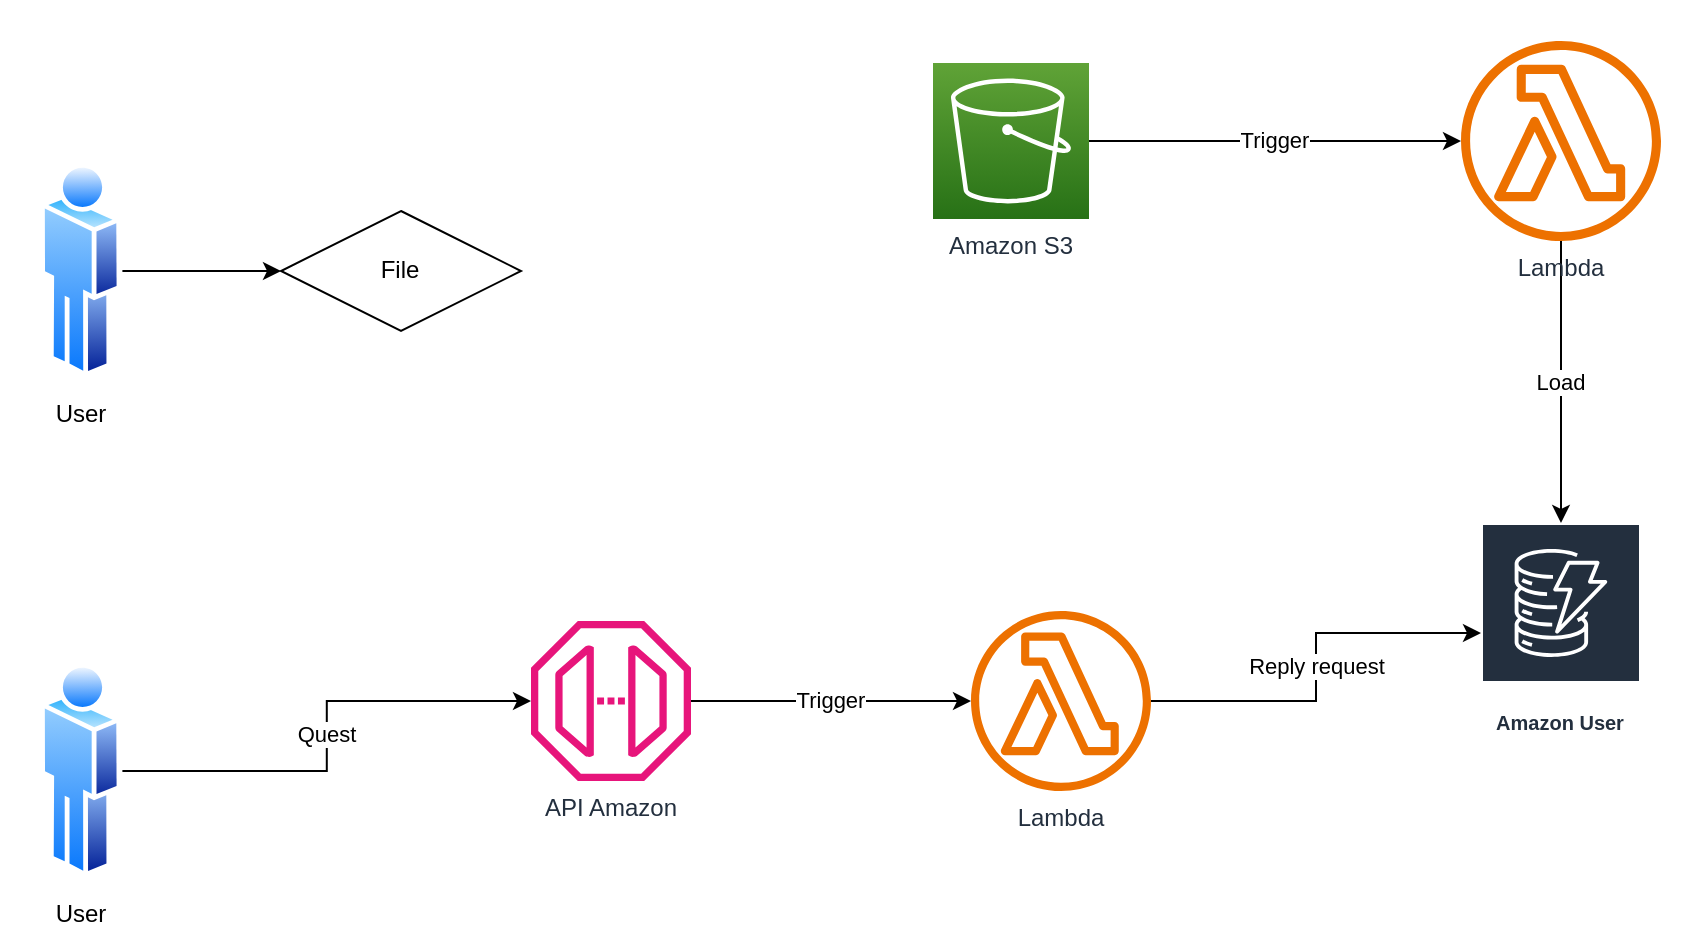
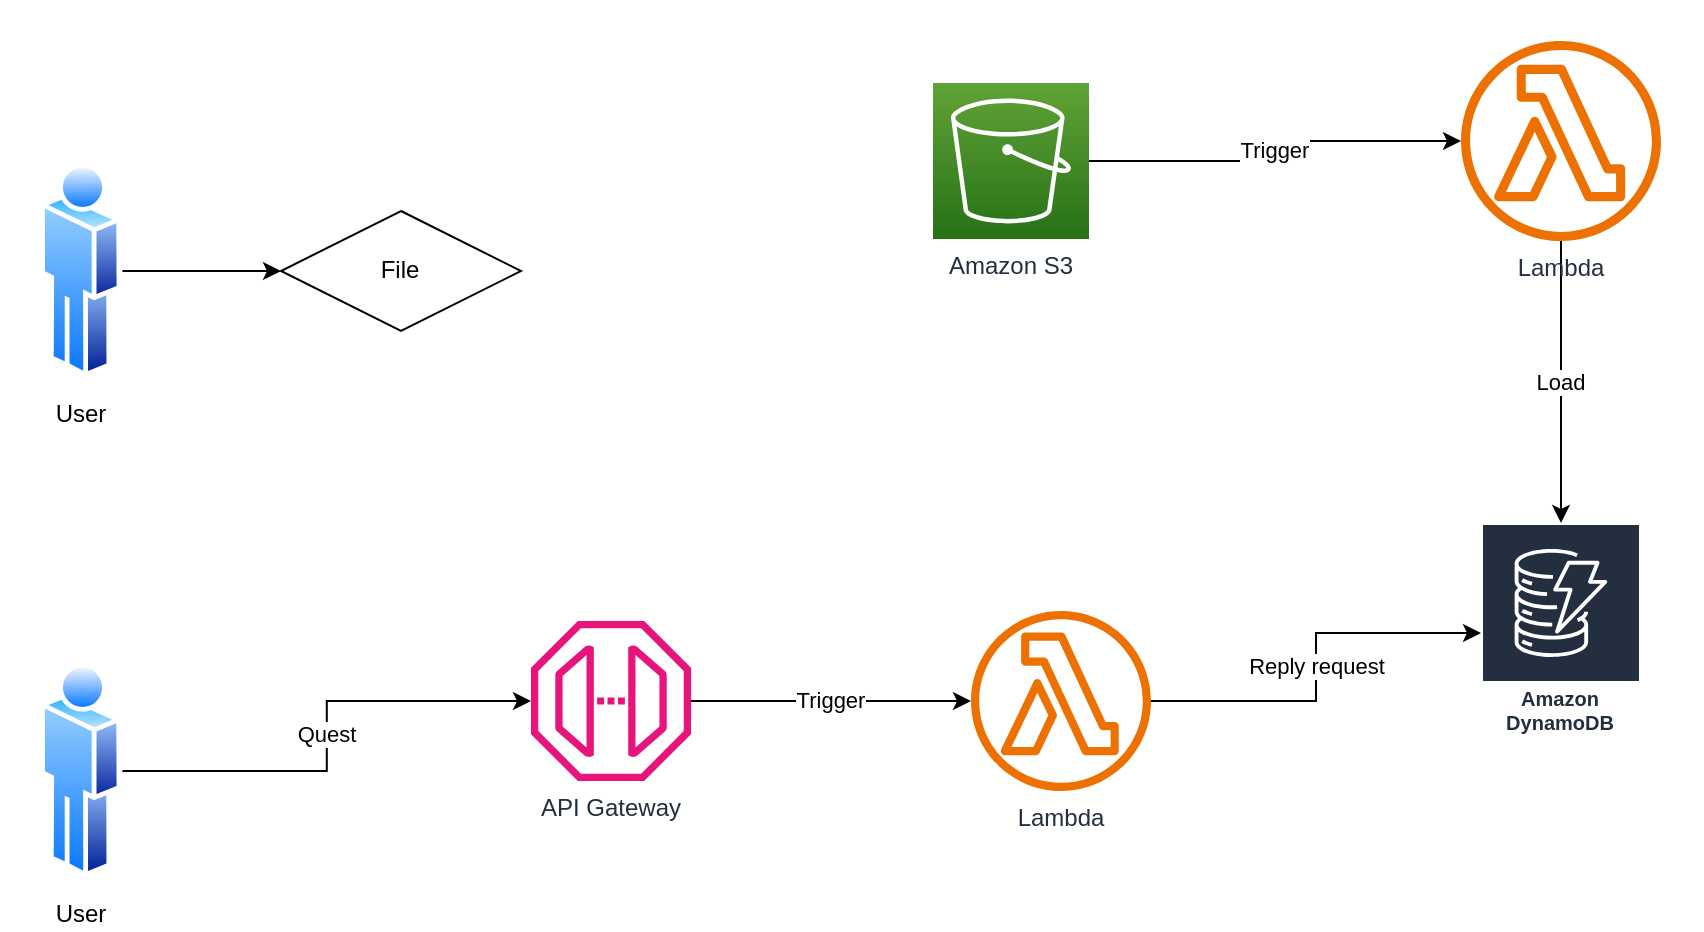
- <mxCell id="3" value="Amazon S3" style="outlineConnect=0;fontColor=#232F3E;gradientColor=#60A337;gradientDirection=north;fillColor=#277116;strokeColor=#ffffff;dashed=0;verticalLabelPosition=bottom;verticalAlign=top;align=center;html=1;fontSize=12;fontStyle=0;aspect=fixed;shape=mxgraph.aws4.resourceIcon;resIcon=mxgraph.aws4.s3;labelBackgroundColor=#ffffff;" parent="1" vertex="1"><mxGeometry x="466" y="31" width="78" height="78" as="geometry" /></mxCell>
+ <mxCell id="3" value="Amazon S3" style="outlineConnect=0;fontColor=#232F3E;gradientColor=#60A337;gradientDirection=north;fillColor=#277116;strokeColor=#ffffff;dashed=0;verticalLabelPosition=bottom;verticalAlign=top;align=center;html=1;fontSize=12;fontStyle=0;aspect=fixed;shape=mxgraph.aws4.resourceIcon;resIcon=mxgraph.aws4.s3;labelBackgroundColor=#ffffff;" parent="1" vertex="1"><mxGeometry x="466" y="41" width="78" height="78" as="geometry" /></mxCell>
- <mxCell id="9" value="Amazon User" style="sketch=0;outlineConnect=0;fontColor=#232F3E;gradientColor=none;strokeColor=#ffffff;fillColor=#232F3E;dashed=0;verticalLabelPosition=middle;verticalAlign=bottom;align=center;html=1;whiteSpace=wrap;fontSize=10;fontStyle=1;spacing=3;shape=mxgraph.aws4.productIcon;prIcon=mxgraph.aws4.dynamodb;" vertex="1" parent="1"><mxGeometry x="740" y="261" width="80" height="110" as="geometry" /></mxCell>
+ <mxCell id="9" value="Amazon DynamoDB" style="sketch=0;outlineConnect=0;fontColor=#232F3E;gradientColor=none;strokeColor=#ffffff;fillColor=#232F3E;dashed=0;verticalLabelPosition=middle;verticalAlign=bottom;align=center;html=1;whiteSpace=wrap;fontSize=10;fontStyle=1;spacing=3;shape=mxgraph.aws4.productIcon;prIcon=mxgraph.aws4.dynamodb;" vertex="1" parent="1"><mxGeometry x="740" y="261" width="80" height="110" as="geometry" /></mxCell>
- <mxCell id="11" value="API Amazon" style="sketch=0;outlineConnect=0;fontColor=#232F3E;gradientColor=none;fillColor=#E7157B;strokeColor=none;dashed=0;verticalLabelPosition=bottom;verticalAlign=top;align=center;html=1;fontSize=12;fontStyle=0;aspect=fixed;pointerEvents=1;shape=mxgraph.aws4.endpoint;" vertex="1" parent="1"><mxGeometry x="265" y="310" width="80" height="80" as="geometry" /></mxCell>
+ <mxCell id="11" value="API Gateway" style="sketch=0;outlineConnect=0;fontColor=#232F3E;gradientColor=none;fillColor=#E7157B;strokeColor=none;dashed=0;verticalLabelPosition=bottom;verticalAlign=top;align=center;html=1;fontSize=12;fontStyle=0;aspect=fixed;pointerEvents=1;shape=mxgraph.aws4.endpoint;" vertex="1" parent="1"><mxGeometry x="265" y="310" width="80" height="80" as="geometry" /></mxCell>
